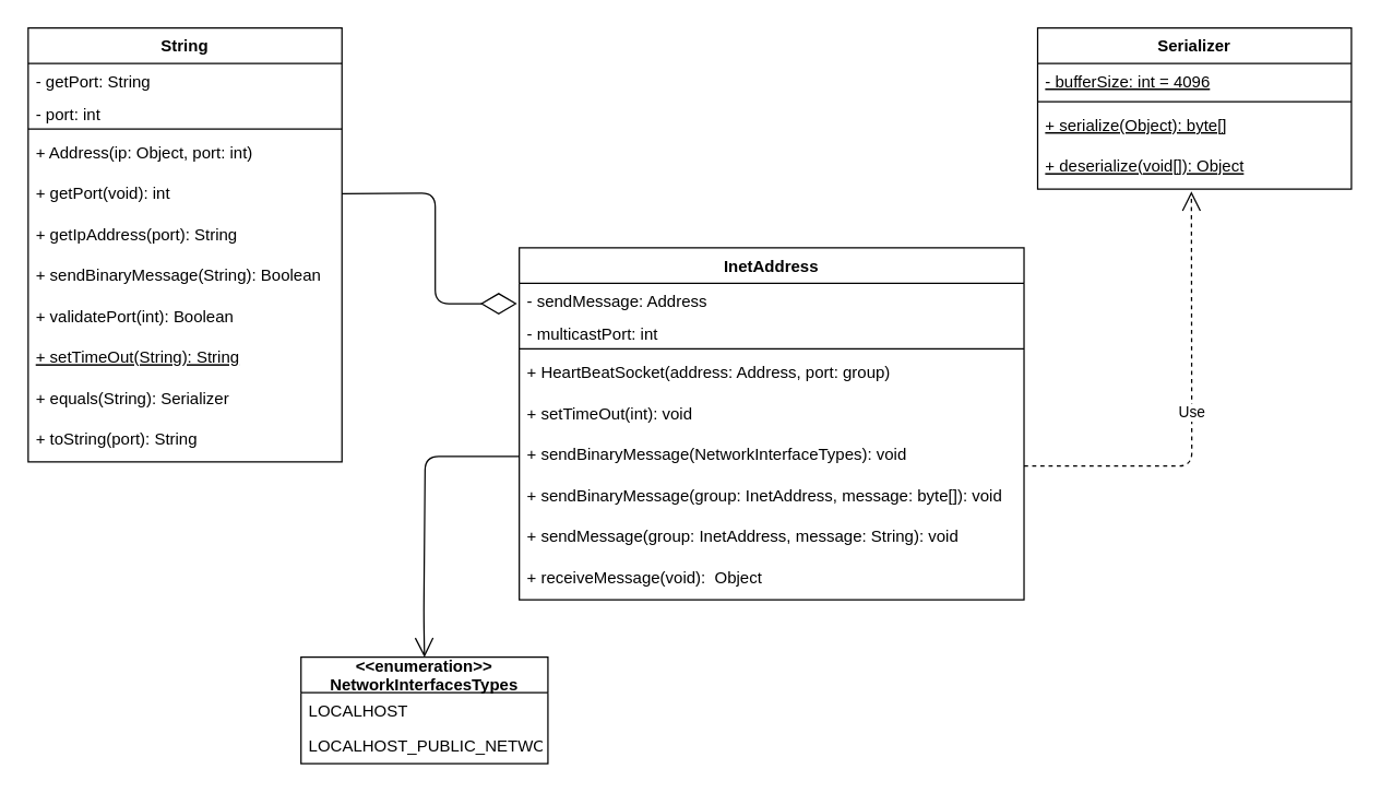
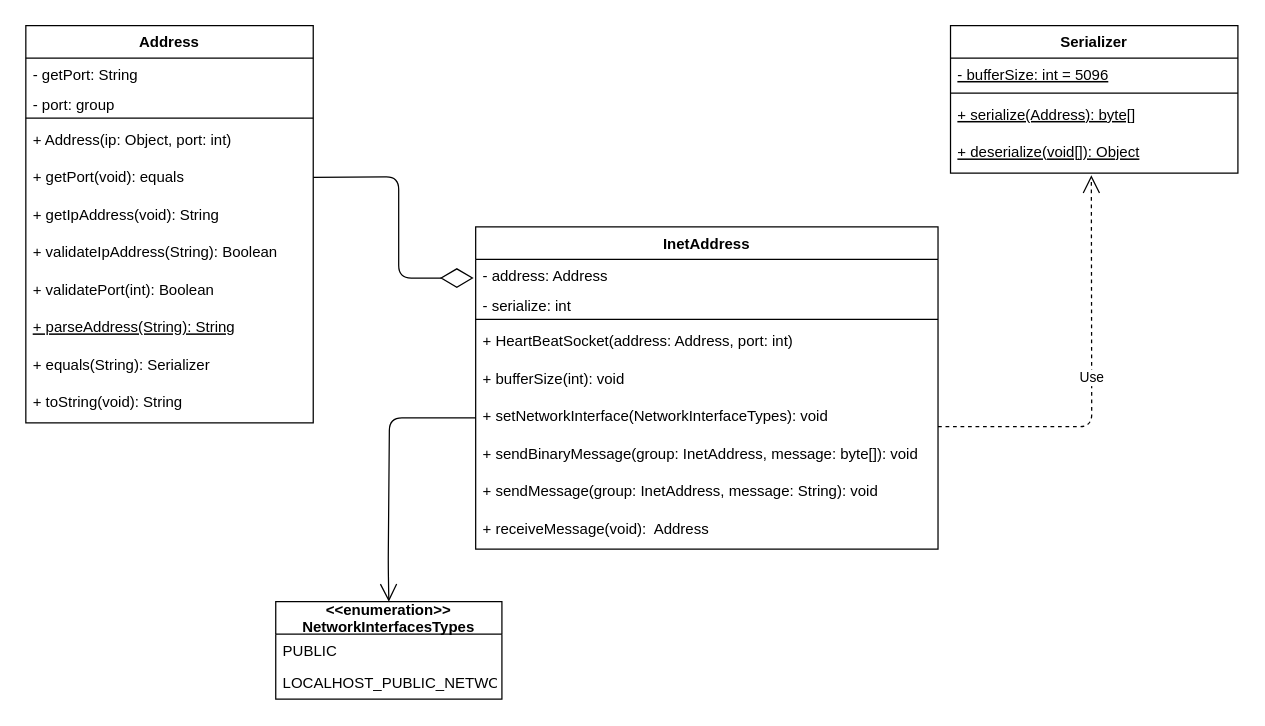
- <mxCell id="2" value="String" style="swimlane;fontStyle=1;align=center;verticalAlign=top;childLayout=stackLayout;horizontal=1;startSize=26;horizontalStack=0;resizeParent=1;resizeParentMax=0;resizeLast=0;collapsible=1;marginBottom=0;" vertex="1" parent="1"><mxGeometry x="20" y="20" width="230" height="318" as="geometry"><mxRectangle x="100" y="140" width="140" height="26" as="alternateBounds" /></mxGeometry></mxCell>
+ <mxCell id="2" value="Address" style="swimlane;fontStyle=1;align=center;verticalAlign=top;childLayout=stackLayout;horizontal=1;startSize=26;horizontalStack=0;resizeParent=1;resizeParentMax=0;resizeLast=0;collapsible=1;marginBottom=0;" vertex="1" parent="1"><mxGeometry x="20" y="20" width="230" height="318" as="geometry"><mxRectangle x="100" y="140" width="140" height="26" as="alternateBounds" /></mxGeometry></mxCell>
- <mxCell id="15" value="- bufferSize: int = 4096" style="text;strokeColor=none;fillColor=none;align=left;verticalAlign=top;spacingLeft=4;spacingRight=4;overflow=hidden;rotatable=0;points=[[0,0.5],[1,0.5]];portConstraint=eastwest;fontStyle=4" vertex="1" parent="14"><mxGeometry y="26" width="230" height="24" as="geometry" /></mxCell>
+ <mxCell id="15" value="- bufferSize: int = 5096" style="text;strokeColor=none;fillColor=none;align=left;verticalAlign=top;spacingLeft=4;spacingRight=4;overflow=hidden;rotatable=0;points=[[0,0.5],[1,0.5]];portConstraint=eastwest;fontStyle=4" vertex="1" parent="14"><mxGeometry y="26" width="230" height="24" as="geometry" /></mxCell>
- <mxCell id="4" value="- port: int" style="text;strokeColor=none;fillColor=none;align=left;verticalAlign=top;spacingLeft=4;spacingRight=4;overflow=hidden;rotatable=0;points=[[0,0.5],[1,0.5]];portConstraint=eastwest;" vertex="1" parent="2"><mxGeometry y="50" width="230" height="20" as="geometry" /></mxCell>
+ <mxCell id="4" value="- port: group" style="text;strokeColor=none;fillColor=none;align=left;verticalAlign=top;spacingLeft=4;spacingRight=4;overflow=hidden;rotatable=0;points=[[0,0.5],[1,0.5]];portConstraint=eastwest;" vertex="1" parent="2"><mxGeometry y="50" width="230" height="20" as="geometry" /></mxCell>
- <mxCell id="17" value="+ serialize(Object): byte[]" style="text;strokeColor=none;fillColor=none;align=left;verticalAlign=top;spacingLeft=4;spacingRight=4;overflow=hidden;rotatable=0;points=[[0,0.5],[1,0.5]];portConstraint=eastwest;fontStyle=4" vertex="1" parent="14"><mxGeometry y="58" width="230" height="30" as="geometry" /></mxCell>
+ <mxCell id="17" value="+ serialize(Address): byte[]" style="text;strokeColor=none;fillColor=none;align=left;verticalAlign=top;spacingLeft=4;spacingRight=4;overflow=hidden;rotatable=0;points=[[0,0.5],[1,0.5]];portConstraint=eastwest;fontStyle=4" vertex="1" parent="14"><mxGeometry y="58" width="230" height="30" as="geometry" /></mxCell>
- <mxCell id="7" value="+ getPort(void): int" style="text;strokeColor=none;fillColor=none;align=left;verticalAlign=top;spacingLeft=4;spacingRight=4;overflow=hidden;rotatable=0;points=[[0,0.5],[1,0.5]];portConstraint=eastwest;" vertex="1" parent="2"><mxGeometry y="108" width="230" height="30" as="geometry" /></mxCell>
+ <mxCell id="7" value="+ getPort(void): equals" style="text;strokeColor=none;fillColor=none;align=left;verticalAlign=top;spacingLeft=4;spacingRight=4;overflow=hidden;rotatable=0;points=[[0,0.5],[1,0.5]];portConstraint=eastwest;" vertex="1" parent="2"><mxGeometry y="108" width="230" height="30" as="geometry" /></mxCell>
- <mxCell id="8" value="+ getIpAddress(port): String" style="text;strokeColor=none;fillColor=none;align=left;verticalAlign=top;spacingLeft=4;spacingRight=4;overflow=hidden;rotatable=0;points=[[0,0.5],[1,0.5]];portConstraint=eastwest;" vertex="1" parent="2"><mxGeometry y="138" width="230" height="30" as="geometry" /></mxCell>
+ <mxCell id="8" value="+ getIpAddress(void): String" style="text;strokeColor=none;fillColor=none;align=left;verticalAlign=top;spacingLeft=4;spacingRight=4;overflow=hidden;rotatable=0;points=[[0,0.5],[1,0.5]];portConstraint=eastwest;" vertex="1" parent="2"><mxGeometry y="138" width="230" height="30" as="geometry" /></mxCell>
- <mxCell id="9" value="+ sendBinaryMessage(String): Boolean" style="text;strokeColor=none;fillColor=none;align=left;verticalAlign=top;spacingLeft=4;spacingRight=4;overflow=hidden;rotatable=0;points=[[0,0.5],[1,0.5]];portConstraint=eastwest;" vertex="1" parent="2"><mxGeometry y="168" width="230" height="30" as="geometry" /></mxCell>
+ <mxCell id="9" value="+ validateIpAddress(String): Boolean" style="text;strokeColor=none;fillColor=none;align=left;verticalAlign=top;spacingLeft=4;spacingRight=4;overflow=hidden;rotatable=0;points=[[0,0.5],[1,0.5]];portConstraint=eastwest;" vertex="1" parent="2"><mxGeometry y="168" width="230" height="30" as="geometry" /></mxCell>
- <mxCell id="20" value="- sendMessage: Address" style="text;strokeColor=none;fillColor=none;align=left;verticalAlign=top;spacingLeft=4;spacingRight=4;overflow=hidden;rotatable=0;points=[[0,0.5],[1,0.5]];portConstraint=eastwest;" vertex="1" parent="19"><mxGeometry y="26" width="370" height="24" as="geometry" /></mxCell>
+ <mxCell id="20" value="- address: Address" style="text;strokeColor=none;fillColor=none;align=left;verticalAlign=top;spacingLeft=4;spacingRight=4;overflow=hidden;rotatable=0;points=[[0,0.5],[1,0.5]];portConstraint=eastwest;" vertex="1" parent="19"><mxGeometry y="26" width="370" height="24" as="geometry" /></mxCell>
- <mxCell id="21" value="- multicastPort: int&#10;" style="text;strokeColor=none;fillColor=none;align=left;verticalAlign=top;spacingLeft=4;spacingRight=4;overflow=hidden;rotatable=0;points=[[0,0.5],[1,0.5]];portConstraint=eastwest;" vertex="1" parent="19"><mxGeometry y="50" width="370" height="20" as="geometry" /></mxCell>
+ <mxCell id="21" value="- serialize: int&#10;" style="text;strokeColor=none;fillColor=none;align=left;verticalAlign=top;spacingLeft=4;spacingRight=4;overflow=hidden;rotatable=0;points=[[0,0.5],[1,0.5]];portConstraint=eastwest;" vertex="1" parent="19"><mxGeometry y="50" width="370" height="20" as="geometry" /></mxCell>
- <mxCell id="11" value="+ setTimeOut(String): String" style="text;strokeColor=none;fillColor=none;align=left;verticalAlign=top;spacingLeft=4;spacingRight=4;overflow=hidden;rotatable=0;points=[[0,0.5],[1,0.5]];portConstraint=eastwest;fontStyle=4" vertex="1" parent="2"><mxGeometry y="228" width="230" height="30" as="geometry" /></mxCell>
+ <mxCell id="11" value="+ parseAddress(String): String" style="text;strokeColor=none;fillColor=none;align=left;verticalAlign=top;spacingLeft=4;spacingRight=4;overflow=hidden;rotatable=0;points=[[0,0.5],[1,0.5]];portConstraint=eastwest;fontStyle=4" vertex="1" parent="2"><mxGeometry y="228" width="230" height="30" as="geometry" /></mxCell>
- <mxCell id="23" value="+ HeartBeatSocket(address: Address, port: group)" style="text;strokeColor=none;fillColor=none;align=left;verticalAlign=top;spacingLeft=4;spacingRight=4;overflow=hidden;rotatable=0;points=[[0,0.5],[1,0.5]];portConstraint=eastwest;" vertex="1" parent="19"><mxGeometry y="78" width="370" height="30" as="geometry" /></mxCell>
+ <mxCell id="23" value="+ HeartBeatSocket(address: Address, port: int)" style="text;strokeColor=none;fillColor=none;align=left;verticalAlign=top;spacingLeft=4;spacingRight=4;overflow=hidden;rotatable=0;points=[[0,0.5],[1,0.5]];portConstraint=eastwest;" vertex="1" parent="19"><mxGeometry y="78" width="370" height="30" as="geometry" /></mxCell>
- <mxCell id="24" value="+ setTimeOut(int): void" style="text;strokeColor=none;fillColor=none;align=left;verticalAlign=top;spacingLeft=4;spacingRight=4;overflow=hidden;rotatable=0;points=[[0,0.5],[1,0.5]];portConstraint=eastwest;" vertex="1" parent="19"><mxGeometry y="108" width="370" height="30" as="geometry" /></mxCell>
+ <mxCell id="24" value="+ bufferSize(int): void" style="text;strokeColor=none;fillColor=none;align=left;verticalAlign=top;spacingLeft=4;spacingRight=4;overflow=hidden;rotatable=0;points=[[0,0.5],[1,0.5]];portConstraint=eastwest;" vertex="1" parent="19"><mxGeometry y="108" width="370" height="30" as="geometry" /></mxCell>
- <mxCell id="13" value="+ toString(port): String" style="text;strokeColor=none;fillColor=none;align=left;verticalAlign=top;spacingLeft=4;spacingRight=4;overflow=hidden;rotatable=0;points=[[0,0.5],[1,0.5]];portConstraint=eastwest;" vertex="1" parent="2"><mxGeometry y="288" width="230" height="30" as="geometry" /></mxCell>
+ <mxCell id="13" value="+ toString(void): String" style="text;strokeColor=none;fillColor=none;align=left;verticalAlign=top;spacingLeft=4;spacingRight=4;overflow=hidden;rotatable=0;points=[[0,0.5],[1,0.5]];portConstraint=eastwest;" vertex="1" parent="2"><mxGeometry y="288" width="230" height="30" as="geometry" /></mxCell>
- <mxCell id="25" value="+ sendBinaryMessage(NetworkInterfaceTypes): void" style="text;strokeColor=none;fillColor=none;align=left;verticalAlign=top;spacingLeft=4;spacingRight=4;overflow=hidden;rotatable=0;points=[[0,0.5],[1,0.5]];portConstraint=eastwest;" vertex="1" parent="19"><mxGeometry y="138" width="370" height="30" as="geometry" /></mxCell>
+ <mxCell id="25" value="+ setNetworkInterface(NetworkInterfaceTypes): void" style="text;strokeColor=none;fillColor=none;align=left;verticalAlign=top;spacingLeft=4;spacingRight=4;overflow=hidden;rotatable=0;points=[[0,0.5],[1,0.5]];portConstraint=eastwest;" vertex="1" parent="19"><mxGeometry y="138" width="370" height="30" as="geometry" /></mxCell>
- <mxCell id="28" value="+ receiveMessage(void):  Object" style="text;strokeColor=none;fillColor=none;align=left;verticalAlign=top;spacingLeft=4;spacingRight=4;overflow=hidden;rotatable=0;points=[[0,0.5],[1,0.5]];portConstraint=eastwest;fontStyle=0" vertex="1" parent="19"><mxGeometry y="228" width="370" height="30" as="geometry" /></mxCell>
+ <mxCell id="28" value="+ receiveMessage(void):  Address" style="text;strokeColor=none;fillColor=none;align=left;verticalAlign=top;spacingLeft=4;spacingRight=4;overflow=hidden;rotatable=0;points=[[0,0.5],[1,0.5]];portConstraint=eastwest;fontStyle=0" vertex="1" parent="19"><mxGeometry y="228" width="370" height="30" as="geometry" /></mxCell>
- <mxCell id="30" value="LOCALHOST" style="text;strokeColor=none;fillColor=none;align=left;verticalAlign=top;spacingLeft=4;spacingRight=4;overflow=hidden;rotatable=0;points=[[0,0.5],[1,0.5]];portConstraint=eastwest;" vertex="1" parent="29"><mxGeometry y="26" width="181" height="26" as="geometry" /></mxCell>
+ <mxCell id="30" value="PUBLIC" style="text;strokeColor=none;fillColor=none;align=left;verticalAlign=top;spacingLeft=4;spacingRight=4;overflow=hidden;rotatable=0;points=[[0,0.5],[1,0.5]];portConstraint=eastwest;" vertex="1" parent="29"><mxGeometry y="26" width="181" height="26" as="geometry" /></mxCell>
